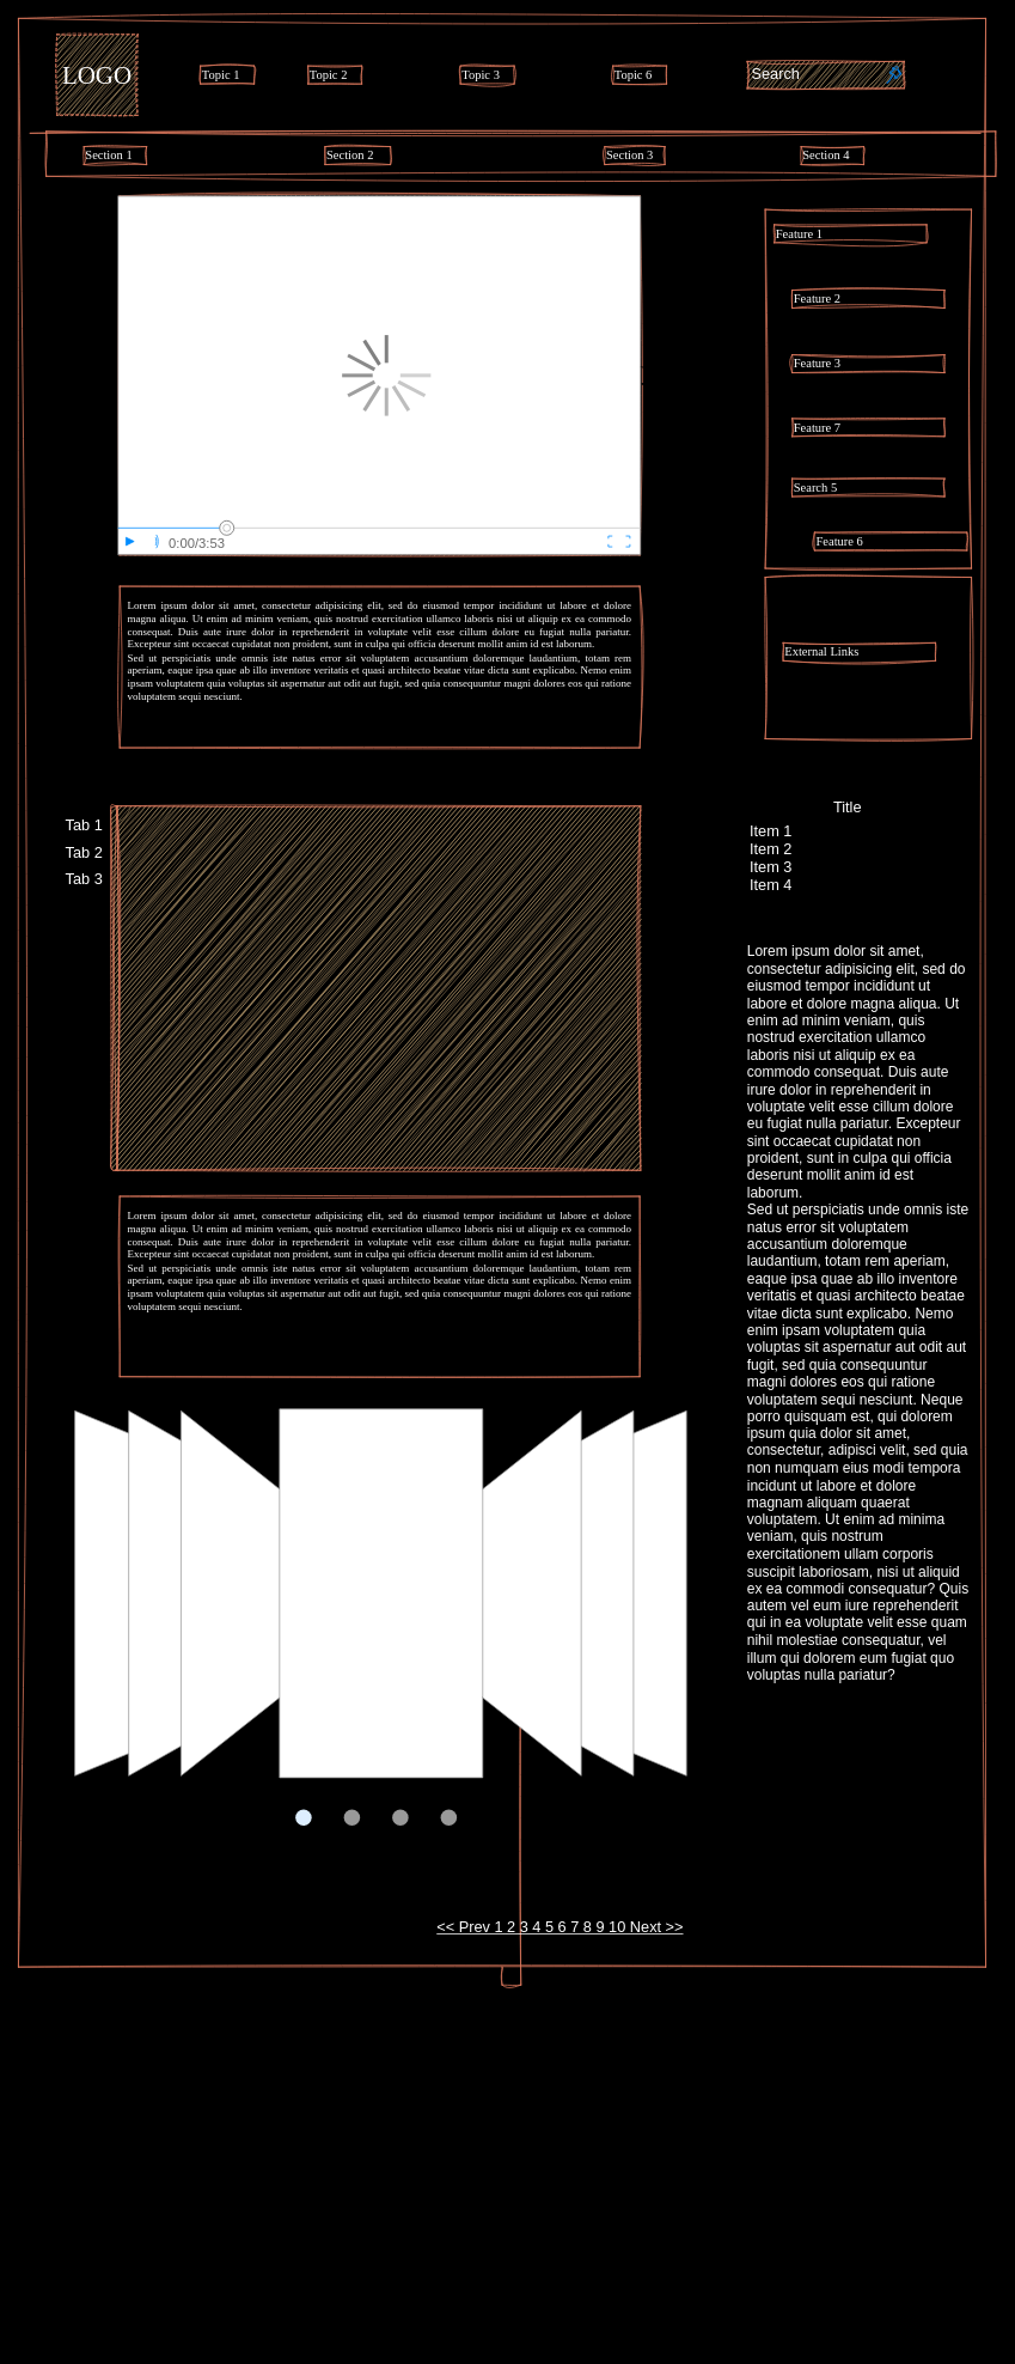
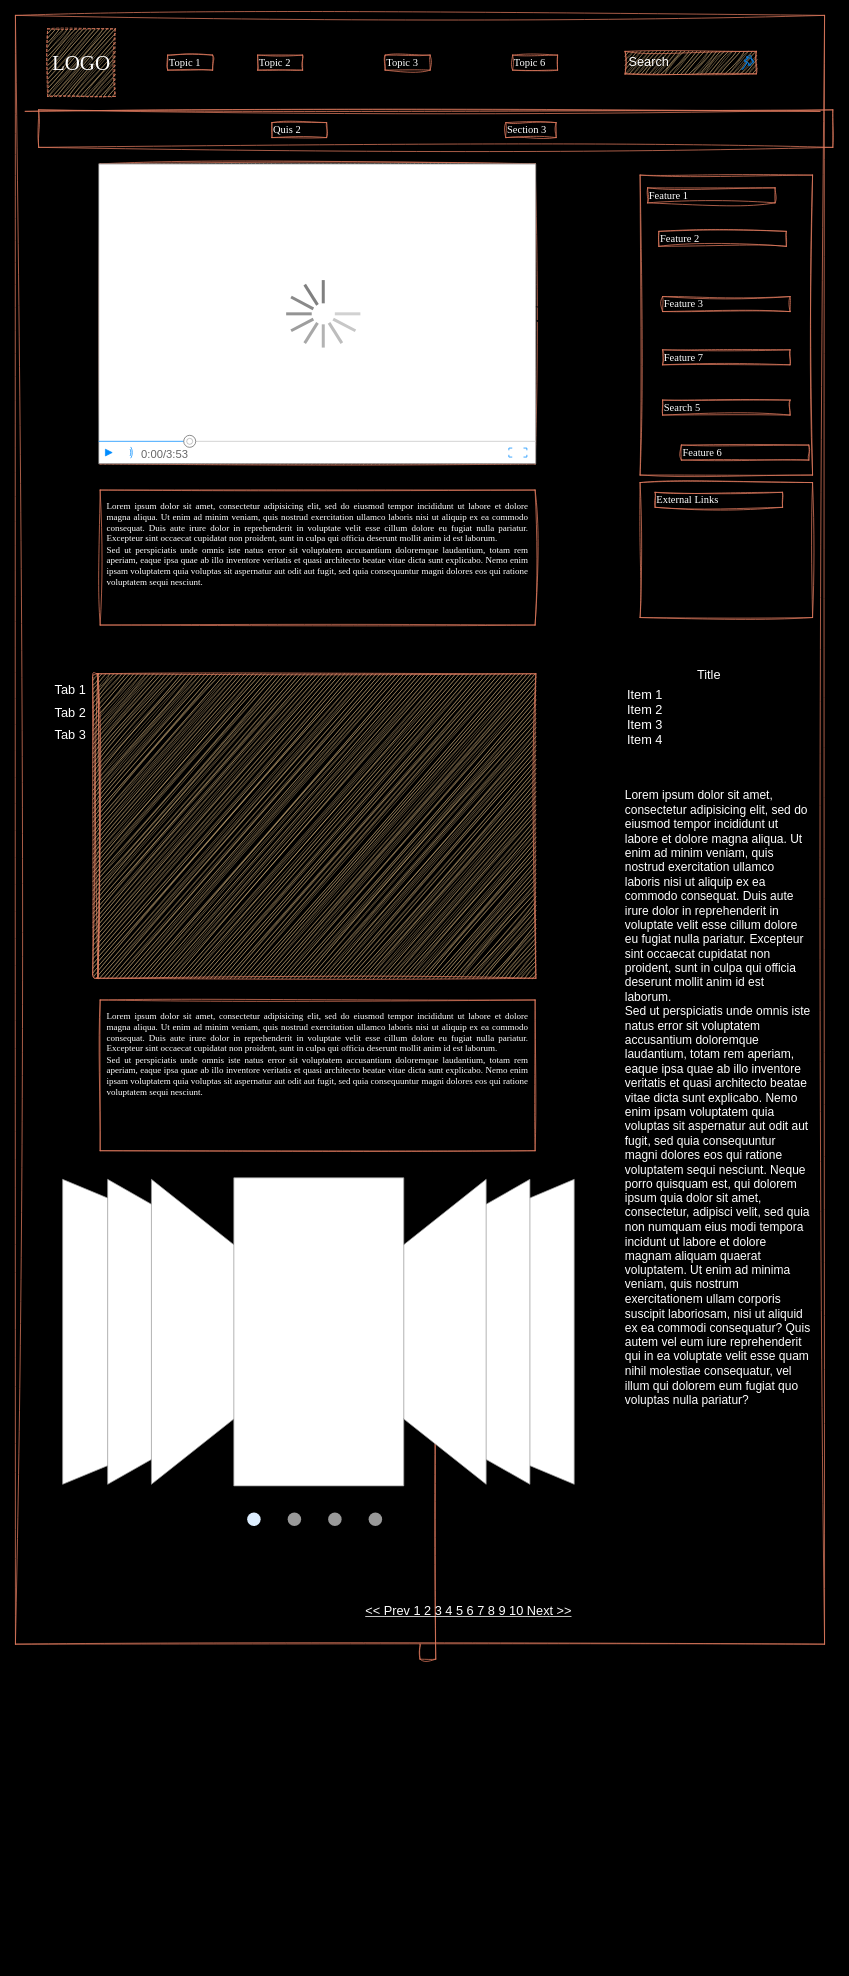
- <mxCell id="13" value="Section 1" style="text;html=1;points=[];align=left;verticalAlign=top;spacingTop=-4;fontSize=14;fontFamily=Verdana;strokeColor=#E07A5F;fontColor=#ffffff;sketch=1;curveFitting=1;jiggle=2;labelBackgroundColor=none;" vertex="1" parent="1"><mxGeometry x="93" y="163" width="70" height="20" as="geometry" /></mxCell>
- <mxCell id="16" value="Section 4" style="text;html=1;points=[];align=left;verticalAlign=top;spacingTop=-4;fontSize=14;fontFamily=Verdana;strokeColor=#E07A5F;fontColor=#ffffff;sketch=1;curveFitting=1;jiggle=2;labelBackgroundColor=none;" vertex="1" parent="1"><mxGeometry x="893" y="163" width="70" height="20" as="geometry" /></mxCell>
- <mxCell id="14" value="Section 2" style="text;html=1;points=[];align=left;verticalAlign=top;spacingTop=-4;fontSize=14;fontFamily=Verdana;strokeColor=#E07A5F;fontColor=#ffffff;sketch=1;curveFitting=1;jiggle=2;labelBackgroundColor=none;" vertex="1" parent="1"><mxGeometry x="362" y="163" width="73" height="20" as="geometry" /></mxCell>
+ <mxCell id="14" value="Quis 2" style="text;html=1;points=[];align=left;verticalAlign=top;spacingTop=-4;fontSize=14;fontFamily=Verdana;strokeColor=#E07A5F;fontColor=#ffffff;sketch=1;curveFitting=1;jiggle=2;labelBackgroundColor=none;" vertex="1" parent="1"><mxGeometry x="362" y="163" width="73" height="20" as="geometry" /></mxCell>
- <mxCell id="23" value="Feature 2" style="text;html=1;points=[];align=left;verticalAlign=top;spacingTop=-4;fontSize=14;fontFamily=Verdana;strokeColor=#E07A5F;fontColor=#ffffff;aspect=fixed;sketch=1;curveFitting=1;jiggle=2;labelBackgroundColor=none;" vertex="1" parent="1"><mxGeometry x="883" y="323" width="170" height="20" as="geometry" /></mxCell>
+ <mxCell id="23" value="Feature 2" style="text;html=1;points=[];align=left;verticalAlign=top;spacingTop=-4;fontSize=14;fontFamily=Verdana;strokeColor=#E07A5F;fontColor=#ffffff;aspect=fixed;sketch=1;curveFitting=1;jiggle=2;labelBackgroundColor=none;" vertex="1" parent="1"><mxGeometry x="878" y="308" width="170" height="20" as="geometry" /></mxCell>
- <mxCell id="21" value="External Links" style="text;html=1;points=[];align=left;verticalAlign=top;spacingTop=-4;fontSize=14;fontFamily=Verdana;strokeColor=#E07A5F;fontColor=#ffffff;sketch=1;curveFitting=1;jiggle=2;labelBackgroundColor=none;" vertex="1" parent="1"><mxGeometry x="873" y="716" width="170" height="20" as="geometry" /></mxCell>
+ <mxCell id="21" value="External Links" style="text;html=1;points=[];align=left;verticalAlign=top;spacingTop=-4;fontSize=14;fontFamily=Verdana;strokeColor=#E07A5F;fontColor=#ffffff;sketch=1;curveFitting=1;jiggle=2;labelBackgroundColor=none;" vertex="1" parent="1"><mxGeometry x="873" y="656" width="170" height="20" as="geometry" /></mxCell>
